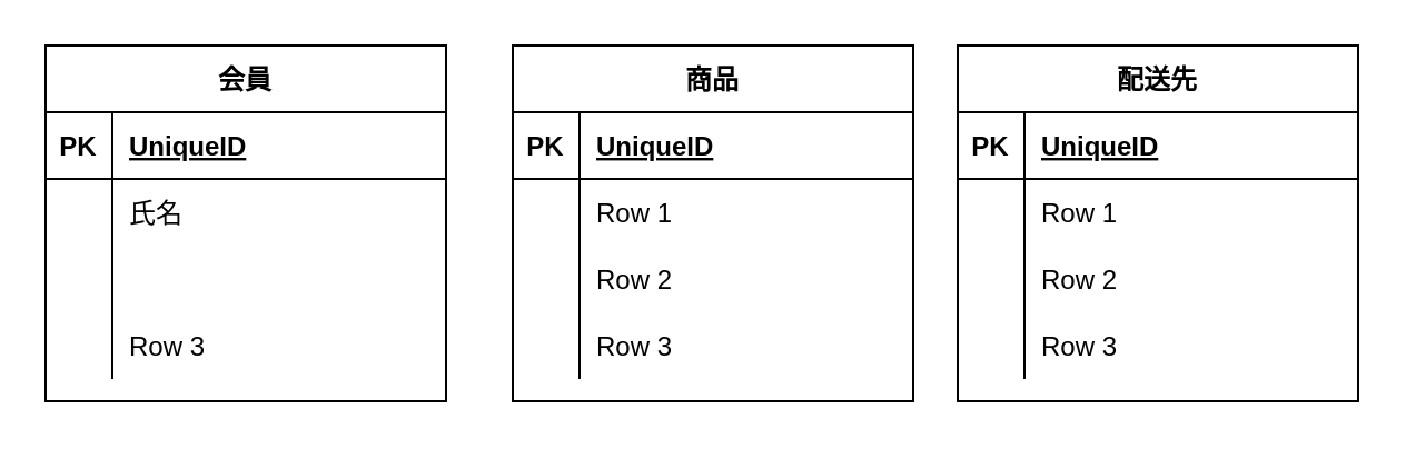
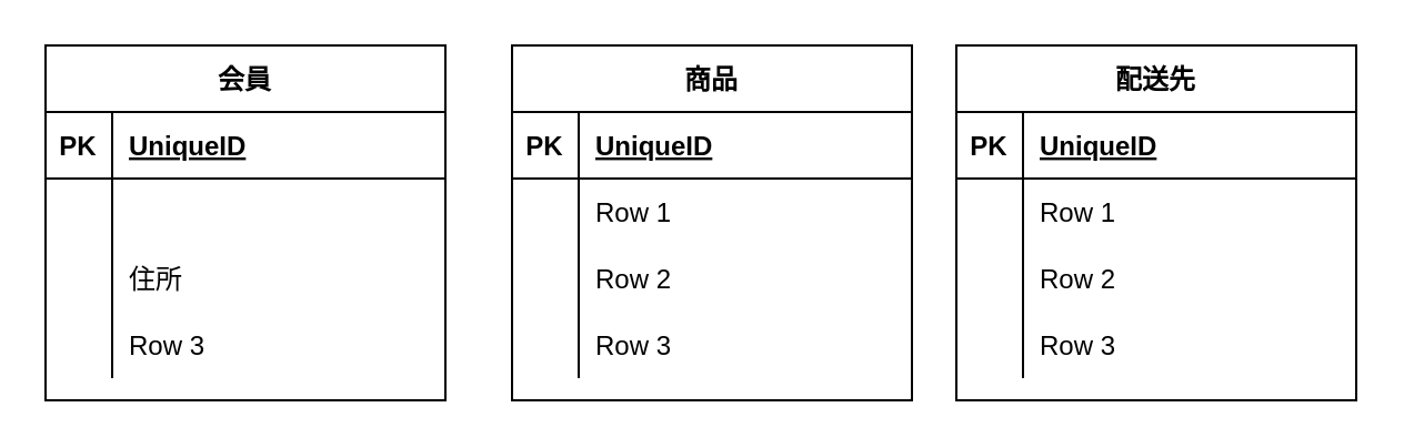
- <mxCell id="8" value="氏名" style="shape=partialRectangle;connectable=0;fillColor=none;top=0;left=0;bottom=0;right=0;align=left;spacingLeft=6;overflow=hidden;" vertex="1" parent="6"><mxGeometry x="30" width="150" height="30" as="geometry" /></mxCell>
+ <mxCell id="11" value="住所" style="shape=partialRectangle;connectable=0;fillColor=none;top=0;left=0;bottom=0;right=0;align=left;spacingLeft=6;overflow=hidden;" vertex="1" parent="9"><mxGeometry x="30" width="150" height="30" as="geometry" /></mxCell>
